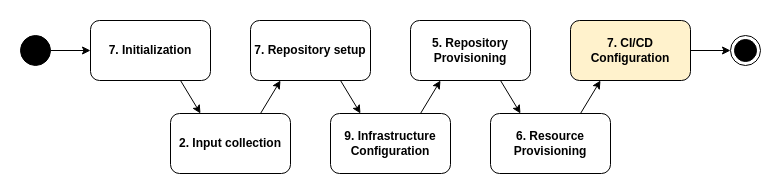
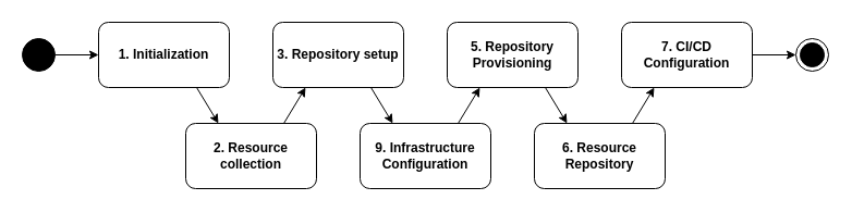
- <mxCell id="3" value="&lt;b&gt;7. Initialization&lt;/b&gt;" style="rounded=1;whiteSpace=wrap;html=1;" parent="1" vertex="1"><mxGeometry x="90" y="20" width="120" height="60" as="geometry" /></mxCell>
+ <mxCell id="3" value="&lt;b&gt;1. Initialization&lt;/b&gt;" style="rounded=1;whiteSpace=wrap;html=1;" parent="1" vertex="1"><mxGeometry x="90" y="20" width="120" height="60" as="geometry" /></mxCell>
- <mxCell id="4" value="&lt;b&gt;7. Repository setup&lt;/b&gt;" style="rounded=1;whiteSpace=wrap;html=1;" parent="1" vertex="1"><mxGeometry x="250" y="20" width="120" height="60" as="geometry" /></mxCell>
+ <mxCell id="4" value="&lt;b&gt;3. Repository setup&lt;/b&gt;" style="rounded=1;whiteSpace=wrap;html=1;" parent="1" vertex="1"><mxGeometry x="250" y="20" width="120" height="60" as="geometry" /></mxCell>
- <mxCell id="9" value="&lt;b&gt;7.&amp;nbsp;&lt;/b&gt;&lt;span class=&quot;notion-enable-hover&quot; data-token-index=&quot;0&quot; style=&quot;font-weight:600&quot;&gt;CI/CD Configuration&lt;/span&gt;" style="rounded=1;whiteSpace=wrap;html=1;fillColor=#fff2cc;" parent="1" vertex="1"><mxGeometry x="570" y="20" width="120" height="60" as="geometry" /></mxCell>
+ <mxCell id="9" value="&lt;b&gt;7.&amp;nbsp;&lt;/b&gt;&lt;span class=&quot;notion-enable-hover&quot; data-token-index=&quot;0&quot; style=&quot;font-weight:600&quot;&gt;CI/CD Configuration&lt;/span&gt;" style="rounded=1;whiteSpace=wrap;html=1;" parent="1" vertex="1"><mxGeometry x="570" y="20" width="120" height="60" as="geometry" /></mxCell>
- <mxCell id="2" value="&lt;b&gt;2. Input collection&lt;/b&gt;" style="rounded=1;whiteSpace=wrap;html=1;" parent="1" vertex="1"><mxGeometry x="170" y="113" width="120" height="60" as="geometry" /></mxCell>
+ <mxCell id="2" value="&lt;b&gt;2. Resource collection&lt;/b&gt;" style="rounded=1;whiteSpace=wrap;html=1;" parent="1" vertex="1"><mxGeometry x="170" y="113" width="120" height="60" as="geometry" /></mxCell>
- <mxCell id="7" value="&lt;b&gt;6.&lt;/b&gt;&amp;nbsp;&lt;span class=&quot;notion-enable-hover&quot; data-token-index=&quot;0&quot; style=&quot;font-weight:600&quot;&gt;Resource Provisioning&lt;/span&gt;" style="rounded=1;whiteSpace=wrap;html=1;" parent="1" vertex="1"><mxGeometry x="490" y="113" width="120" height="60" as="geometry" /></mxCell>
+ <mxCell id="7" value="&lt;b&gt;6.&lt;/b&gt;&amp;nbsp;&lt;span class=&quot;notion-enable-hover&quot; data-token-index=&quot;0&quot; style=&quot;font-weight:600&quot;&gt;Resource Repository&lt;/span&gt;" style="rounded=1;whiteSpace=wrap;html=1;" parent="1" vertex="1"><mxGeometry x="490" y="113" width="120" height="60" as="geometry" /></mxCell>
